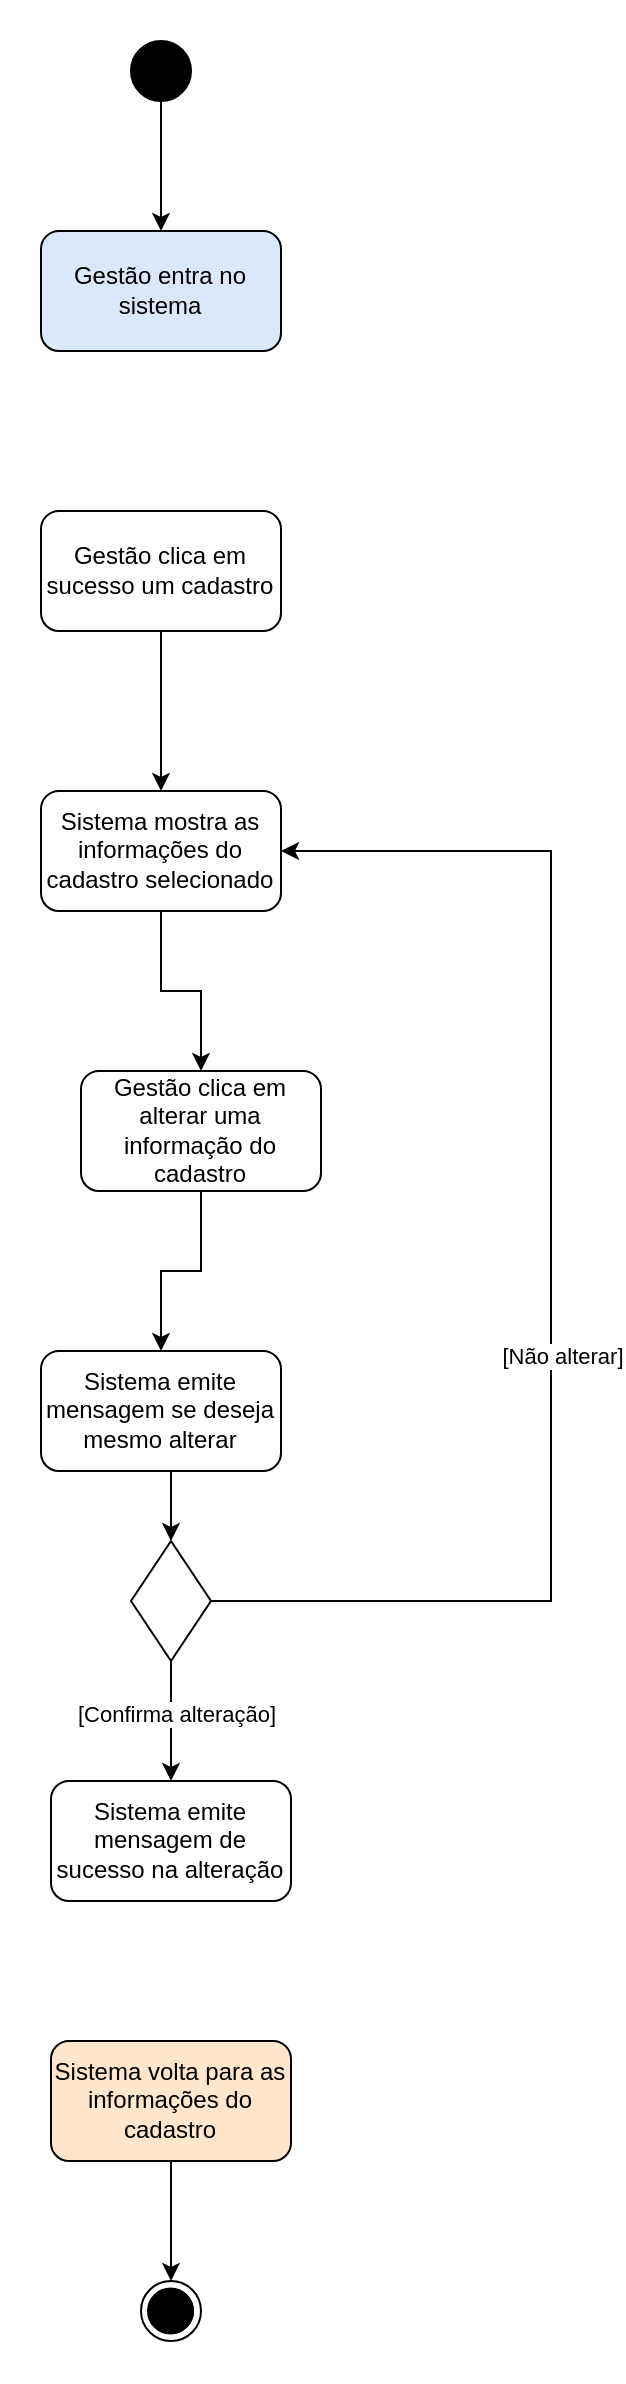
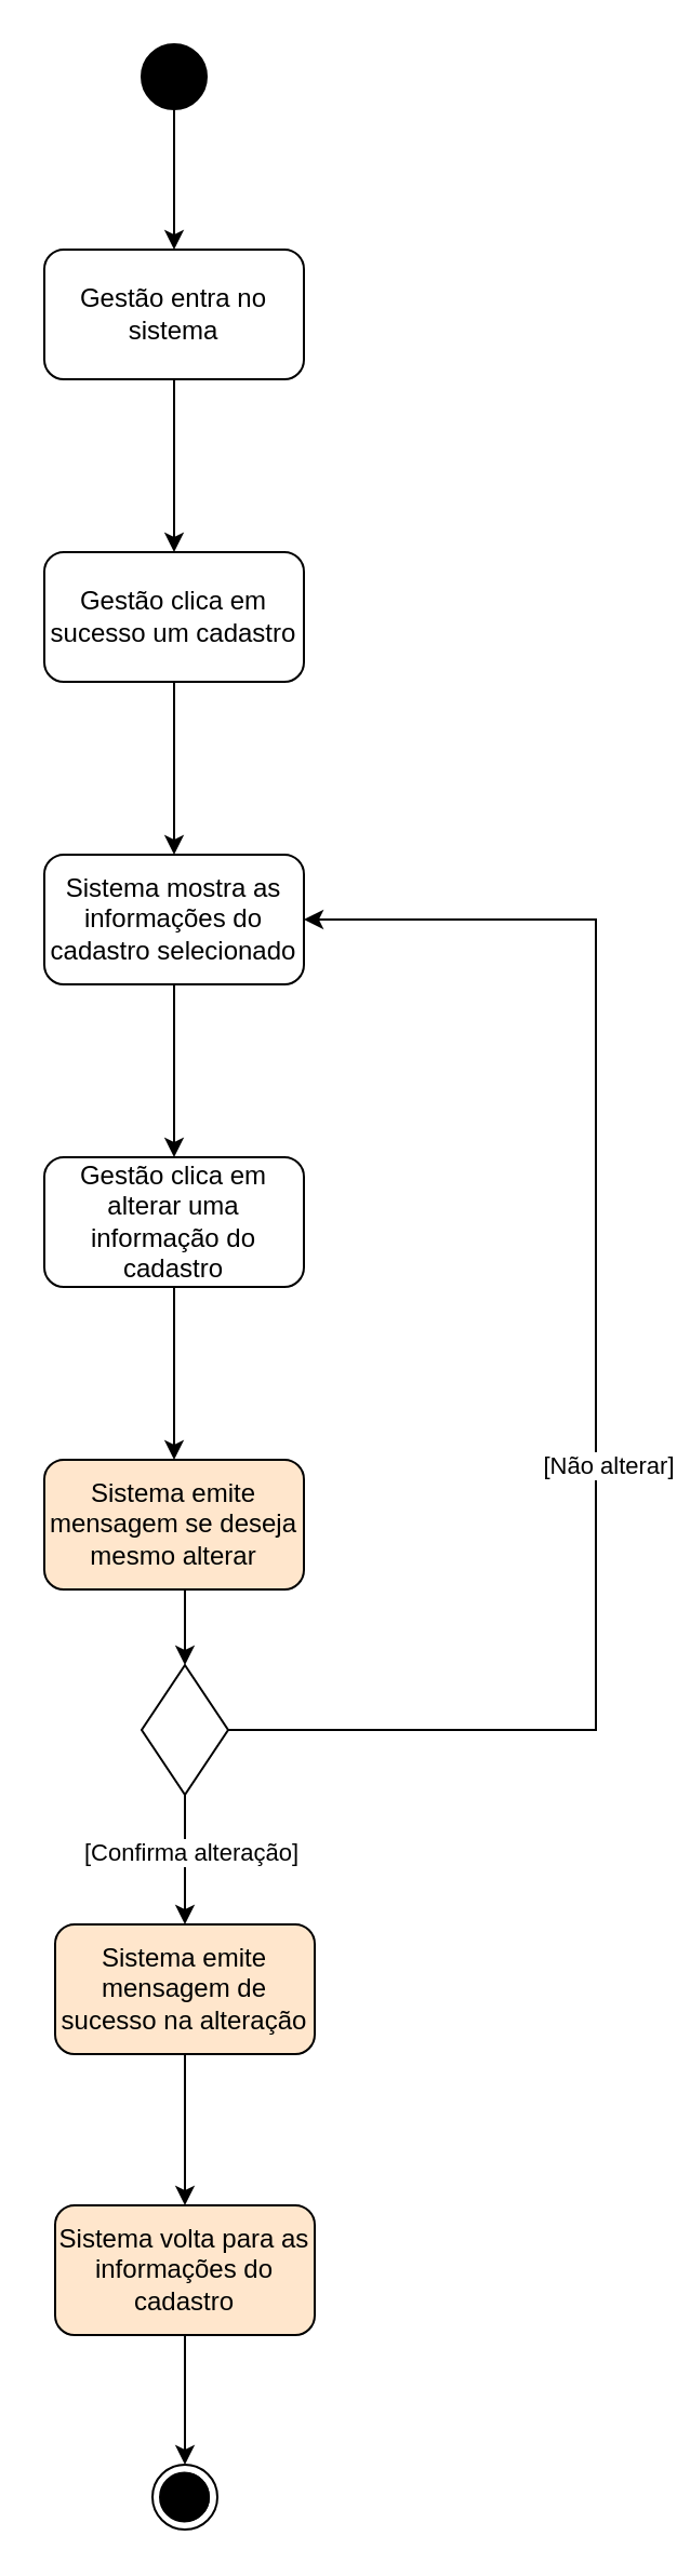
- <mxCell id="5" value="Gestão entra no sistema" style="rounded=1;whiteSpace=wrap;html=1;fillColor=#dae8fc;" vertex="1" parent="1"><mxGeometry x="20" y="115" width="120" height="60" as="geometry" /></mxCell>
+ <mxCell id="5" value="Gestão entra no sistema" style="rounded=1;whiteSpace=wrap;html=1;fillColor=#FFFFFF;" vertex="1" parent="1"><mxGeometry x="20" y="115" width="120" height="60" as="geometry" /></mxCell>
+ <mxCell id="4" value="" style="edgeStyle=orthogonalEdgeStyle;rounded=0;orthogonalLoop=1;jettySize=auto;html=1;" edge="1" parent="1" source="5" target="7"><mxGeometry relative="1" as="geometry" /></mxCell>
- <mxCell id="11" value="Gestão clica em alterar uma informação do cadastro" style="whiteSpace=wrap;html=1;fillColor=#FFFFFF;rounded=1;" vertex="1" parent="1"><mxGeometry x="40" y="535" width="120" height="60" as="geometry" /></mxCell>
+ <mxCell id="11" value="Gestão clica em alterar uma informação do cadastro" style="whiteSpace=wrap;html=1;fillColor=#FFFFFF;rounded=1;" vertex="1" parent="1"><mxGeometry x="20" y="535" width="120" height="60" as="geometry" /></mxCell>
- <mxCell id="13" value="Sistema emite mensagem se deseja mesmo alterar" style="whiteSpace=wrap;html=1;fillColor=#FFFFFF;rounded=1;" vertex="1" parent="1"><mxGeometry x="20" y="675" width="120" height="60" as="geometry" /></mxCell>
+ <mxCell id="13" value="Sistema emite mensagem se deseja mesmo alterar" style="whiteSpace=wrap;html=1;fillColor=#ffe6cc;rounded=1;" vertex="1" parent="1"><mxGeometry x="20" y="675" width="120" height="60" as="geometry" /></mxCell>
- <mxCell id="20" value="Sistema emite mensagem de sucesso na alteração" style="rounded=1;whiteSpace=wrap;html=1;" vertex="1" parent="1"><mxGeometry x="25" y="890" width="120" height="60" as="geometry" /></mxCell>
+ <mxCell id="20" value="Sistema emite mensagem de sucesso na alteração" style="rounded=1;whiteSpace=wrap;html=1;fillColor=#ffe6cc;" vertex="1" parent="1"><mxGeometry x="25" y="890" width="120" height="60" as="geometry" /></mxCell>
+ <mxCell id="19" value="" style="edgeStyle=orthogonalEdgeStyle;rounded=0;orthogonalLoop=1;jettySize=auto;html=1;" edge="1" parent="1" source="20" target="22"><mxGeometry relative="1" as="geometry" /></mxCell>
